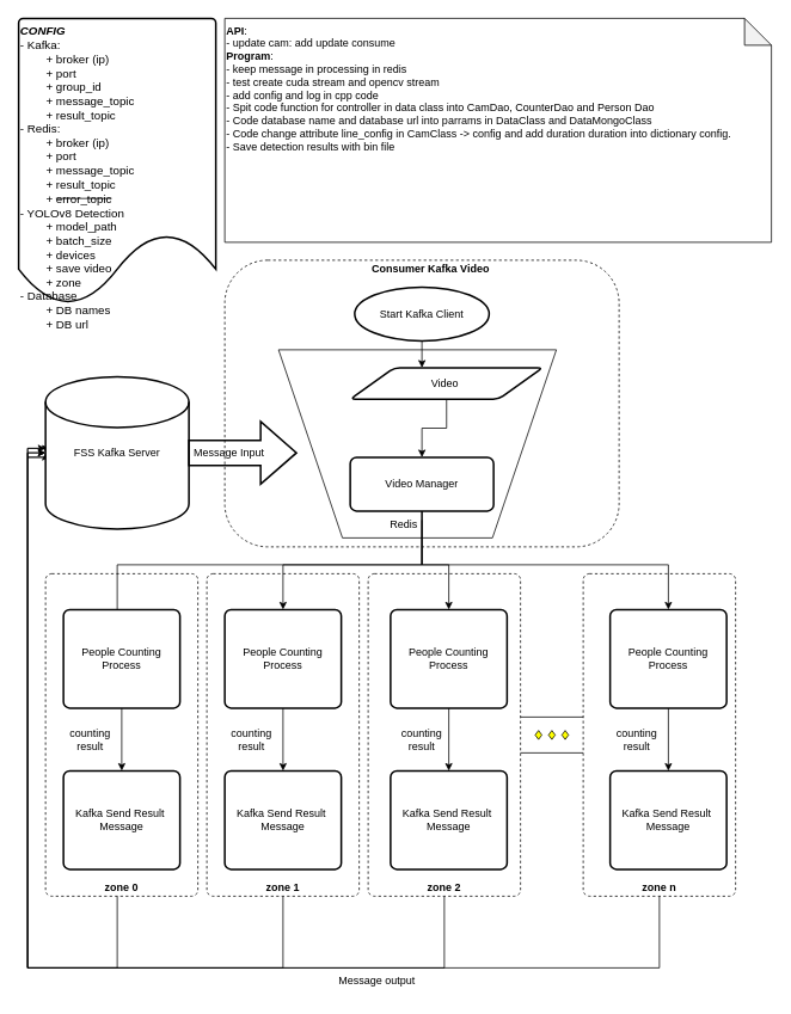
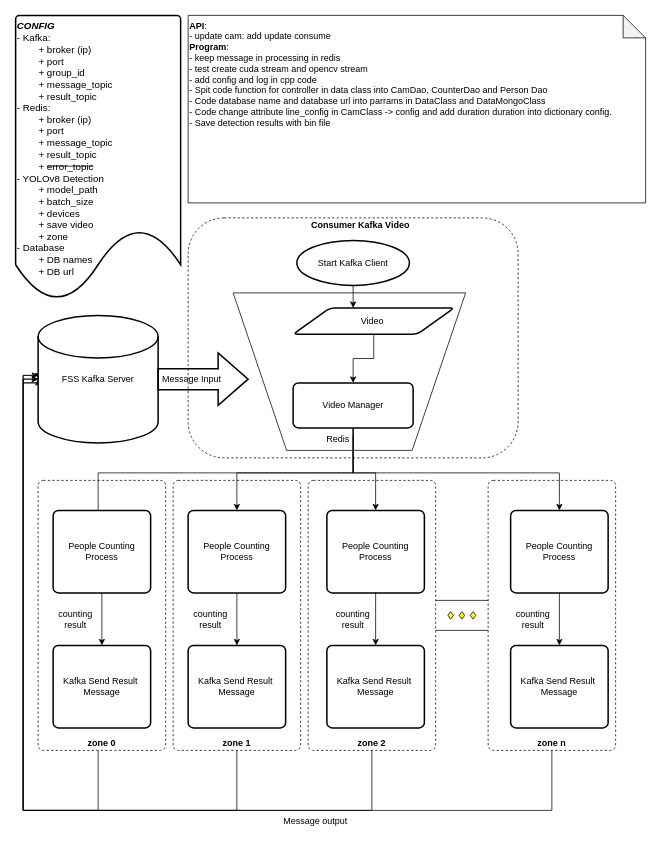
- <mxCell id="45" value="&lt;i style=&quot;font-size: 13px; font-weight: bold;&quot;&gt;CONFIG&lt;br&gt;&lt;/i&gt;- Kafka:&lt;br&gt;&lt;span style=&quot;white-space: pre;&quot;&gt;&#09;&lt;/span&gt;+ broker (ip)&lt;br&gt;&lt;span style=&quot;white-space: pre;&quot;&gt;&#09;&lt;/span&gt;+ port&lt;br&gt;&lt;span style=&quot;white-space: pre;&quot;&gt;&#09;&lt;/span&gt;+ group_id&lt;br&gt;&lt;span style=&quot;white-space: pre;&quot;&gt;&#09;&lt;/span&gt;+ message_topic&lt;br&gt;&lt;span style=&quot;white-space: pre;&quot;&gt;&#09;&lt;/span&gt;+ result_topic&lt;br&gt;- Redis:&lt;br&gt;&lt;span style=&quot;white-space: pre;&quot;&gt;&#09;&lt;/span&gt;+ broker (ip)&lt;br&gt;&lt;span style=&quot;white-space: pre;&quot;&gt;&#09;&lt;/span&gt;+ port&lt;br&gt;&lt;span style=&quot;white-space: pre;&quot;&gt;&#09;&lt;/span&gt;+ message_topic&lt;br&gt;&lt;span style=&quot;white-space: pre;&quot;&gt;&#09;&lt;/span&gt;+ result_topic&lt;br&gt;&lt;span style=&quot;white-space: pre;&quot;&gt;&#09;&lt;/span&gt;+ &lt;strike&gt;error_topic&lt;/strike&gt;&lt;br&gt;- YOLOv8 Detection&lt;br&gt;&lt;span style=&quot;white-space: pre;&quot;&gt;&#09;&lt;/span&gt;+ model_path&lt;br&gt;&lt;span style=&quot;white-space: pre;&quot;&gt;&#09;&lt;/span&gt;+ batch_size&lt;br&gt;&lt;span style=&quot;white-space: pre;&quot;&gt;&#09;&lt;/span&gt;+ devices&lt;br&gt;&lt;span style=&quot;white-space: pre;&quot;&gt;&#09;&lt;/span&gt;+ save video&lt;br&gt;&lt;span style=&quot;white-space: pre;&quot;&gt;&#09;&lt;/span&gt;+ zone&lt;br&gt;- Database&lt;br&gt;&lt;span style=&quot;white-space: pre;&quot;&gt;&#09;&lt;/span&gt;+ DB names&lt;br&gt;&lt;span style=&quot;white-space: pre;&quot;&gt;&#09;&lt;/span&gt;+ DB url&lt;br&gt;&lt;span style=&quot;white-space: pre;&quot;&gt;&#09;&lt;/span&gt;&lt;span style=&quot;white-space: pre;&quot;&gt;&#09;&lt;/span&gt;" style="strokeWidth=2;html=1;shape=mxgraph.flowchart.document2;whiteSpace=wrap;size=0.25;align=left;horizontal=1;verticalAlign=top;fontSize=13;" vertex="1" parent="1"><mxGeometry x="20" y="20" width="220" height="320" as="geometry" /></mxCell>
+ <mxCell id="45" value="&lt;i style=&quot;font-size: 13px; font-weight: bold;&quot;&gt;CONFIG&lt;br&gt;&lt;/i&gt;- Kafka:&lt;br&gt;&lt;span style=&quot;white-space: pre;&quot;&gt;&#09;&lt;/span&gt;+ broker (ip)&lt;br&gt;&lt;span style=&quot;white-space: pre;&quot;&gt;&#09;&lt;/span&gt;+ port&lt;br&gt;&lt;span style=&quot;white-space: pre;&quot;&gt;&#09;&lt;/span&gt;+ group_id&lt;br&gt;&lt;span style=&quot;white-space: pre;&quot;&gt;&#09;&lt;/span&gt;+ message_topic&lt;br&gt;&lt;span style=&quot;white-space: pre;&quot;&gt;&#09;&lt;/span&gt;+ result_topic&lt;br&gt;- Redis:&lt;br&gt;&lt;span style=&quot;white-space: pre;&quot;&gt;&#09;&lt;/span&gt;+ broker (ip)&lt;br&gt;&lt;span style=&quot;white-space: pre;&quot;&gt;&#09;&lt;/span&gt;+ port&lt;br&gt;&lt;span style=&quot;white-space: pre;&quot;&gt;&#09;&lt;/span&gt;+ message_topic&lt;br&gt;&lt;span style=&quot;white-space: pre;&quot;&gt;&#09;&lt;/span&gt;+ result_topic&lt;br&gt;&lt;span style=&quot;white-space: pre;&quot;&gt;&#09;&lt;/span&gt;+ &lt;strike&gt;error_topic&lt;/strike&gt;&lt;br&gt;- YOLOv8 Detection&lt;br&gt;&lt;span style=&quot;white-space: pre;&quot;&gt;&#09;&lt;/span&gt;+ model_path&lt;br&gt;&lt;span style=&quot;white-space: pre;&quot;&gt;&#09;&lt;/span&gt;+ batch_size&lt;br&gt;&lt;span style=&quot;white-space: pre;&quot;&gt;&#09;&lt;/span&gt;+ devices&lt;br&gt;&lt;span style=&quot;white-space: pre;&quot;&gt;&#09;&lt;/span&gt;+ save video&lt;br&gt;&lt;span style=&quot;white-space: pre;&quot;&gt;&#09;&lt;/span&gt;+ zone&lt;br&gt;- Database&lt;br&gt;&lt;span style=&quot;white-space: pre;&quot;&gt;&#09;&lt;/span&gt;+ DB names&lt;br&gt;&lt;span style=&quot;white-space: pre;&quot;&gt;&#09;&lt;/span&gt;+ DB url&lt;br&gt;&lt;span style=&quot;white-space: pre;&quot;&gt;&#09;&lt;/span&gt;&lt;span style=&quot;white-space: pre;&quot;&gt;&#09;&lt;/span&gt;" style="strokeWidth=2;html=1;shape=mxgraph.flowchart.document2;whiteSpace=wrap;size=0.25;align=left;horizontal=1;verticalAlign=top;fontSize=13;" vertex="1" parent="1"><mxGeometry x="20" y="20" width="220" height="380" as="geometry" /></mxCell>
